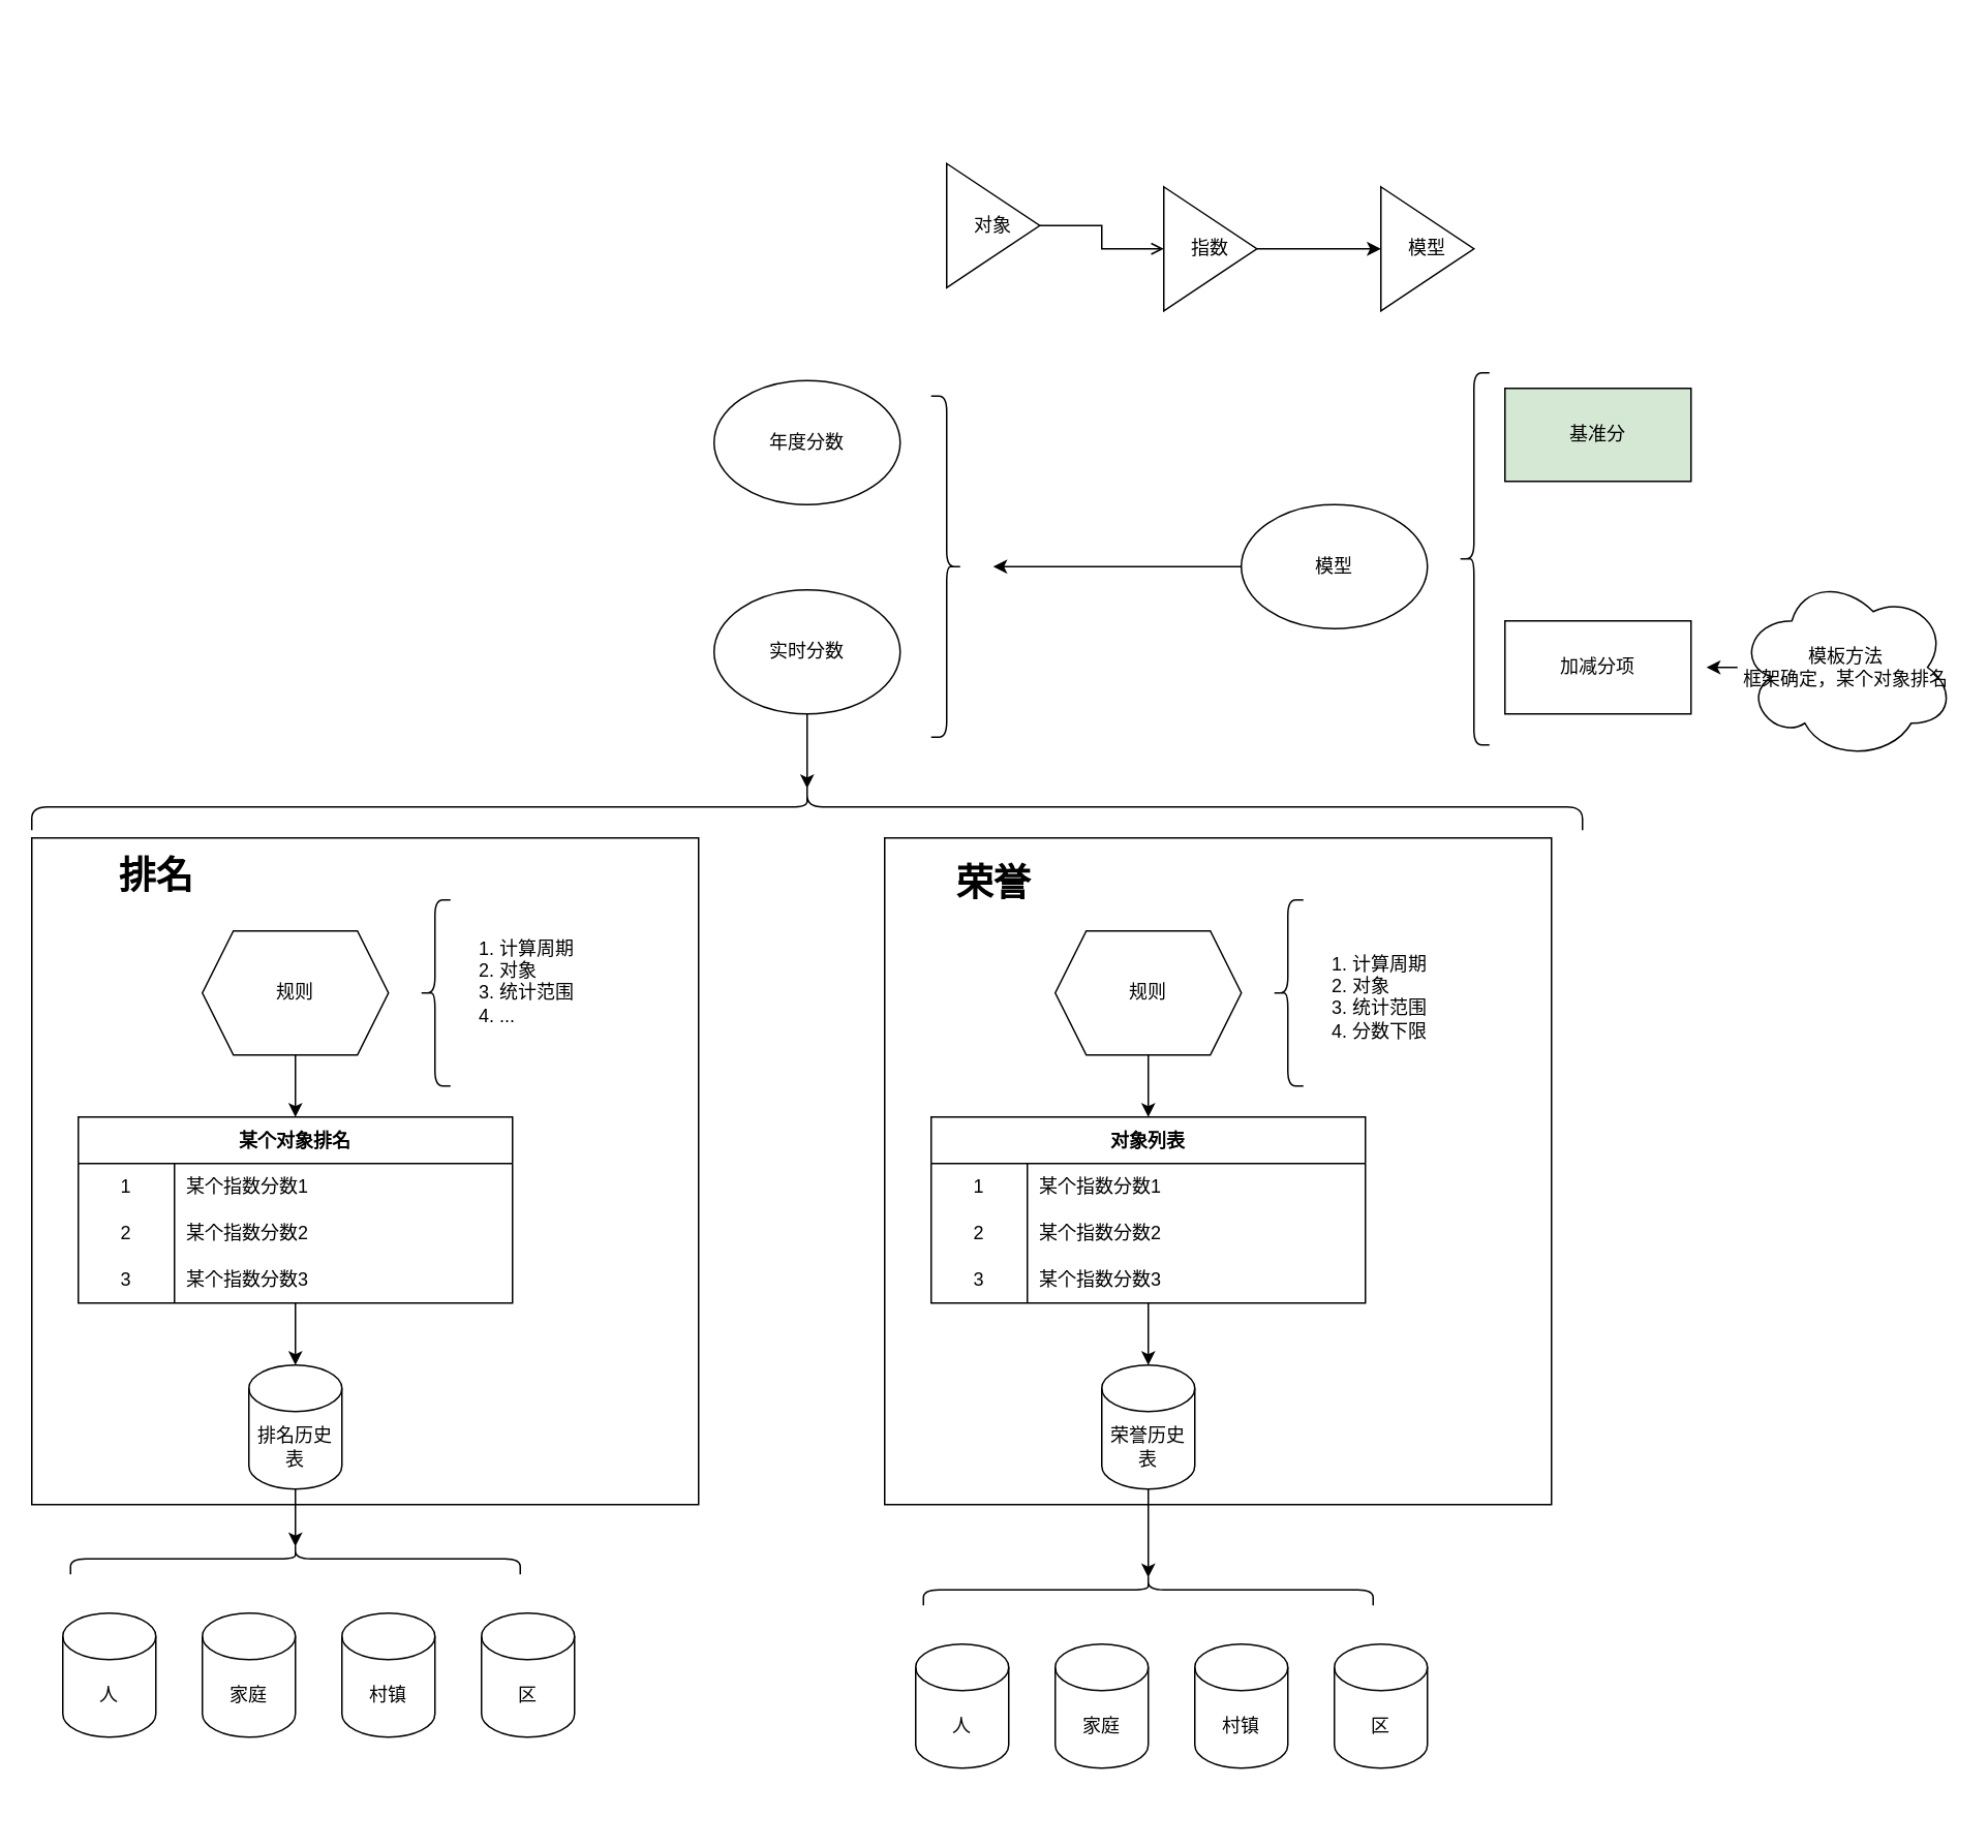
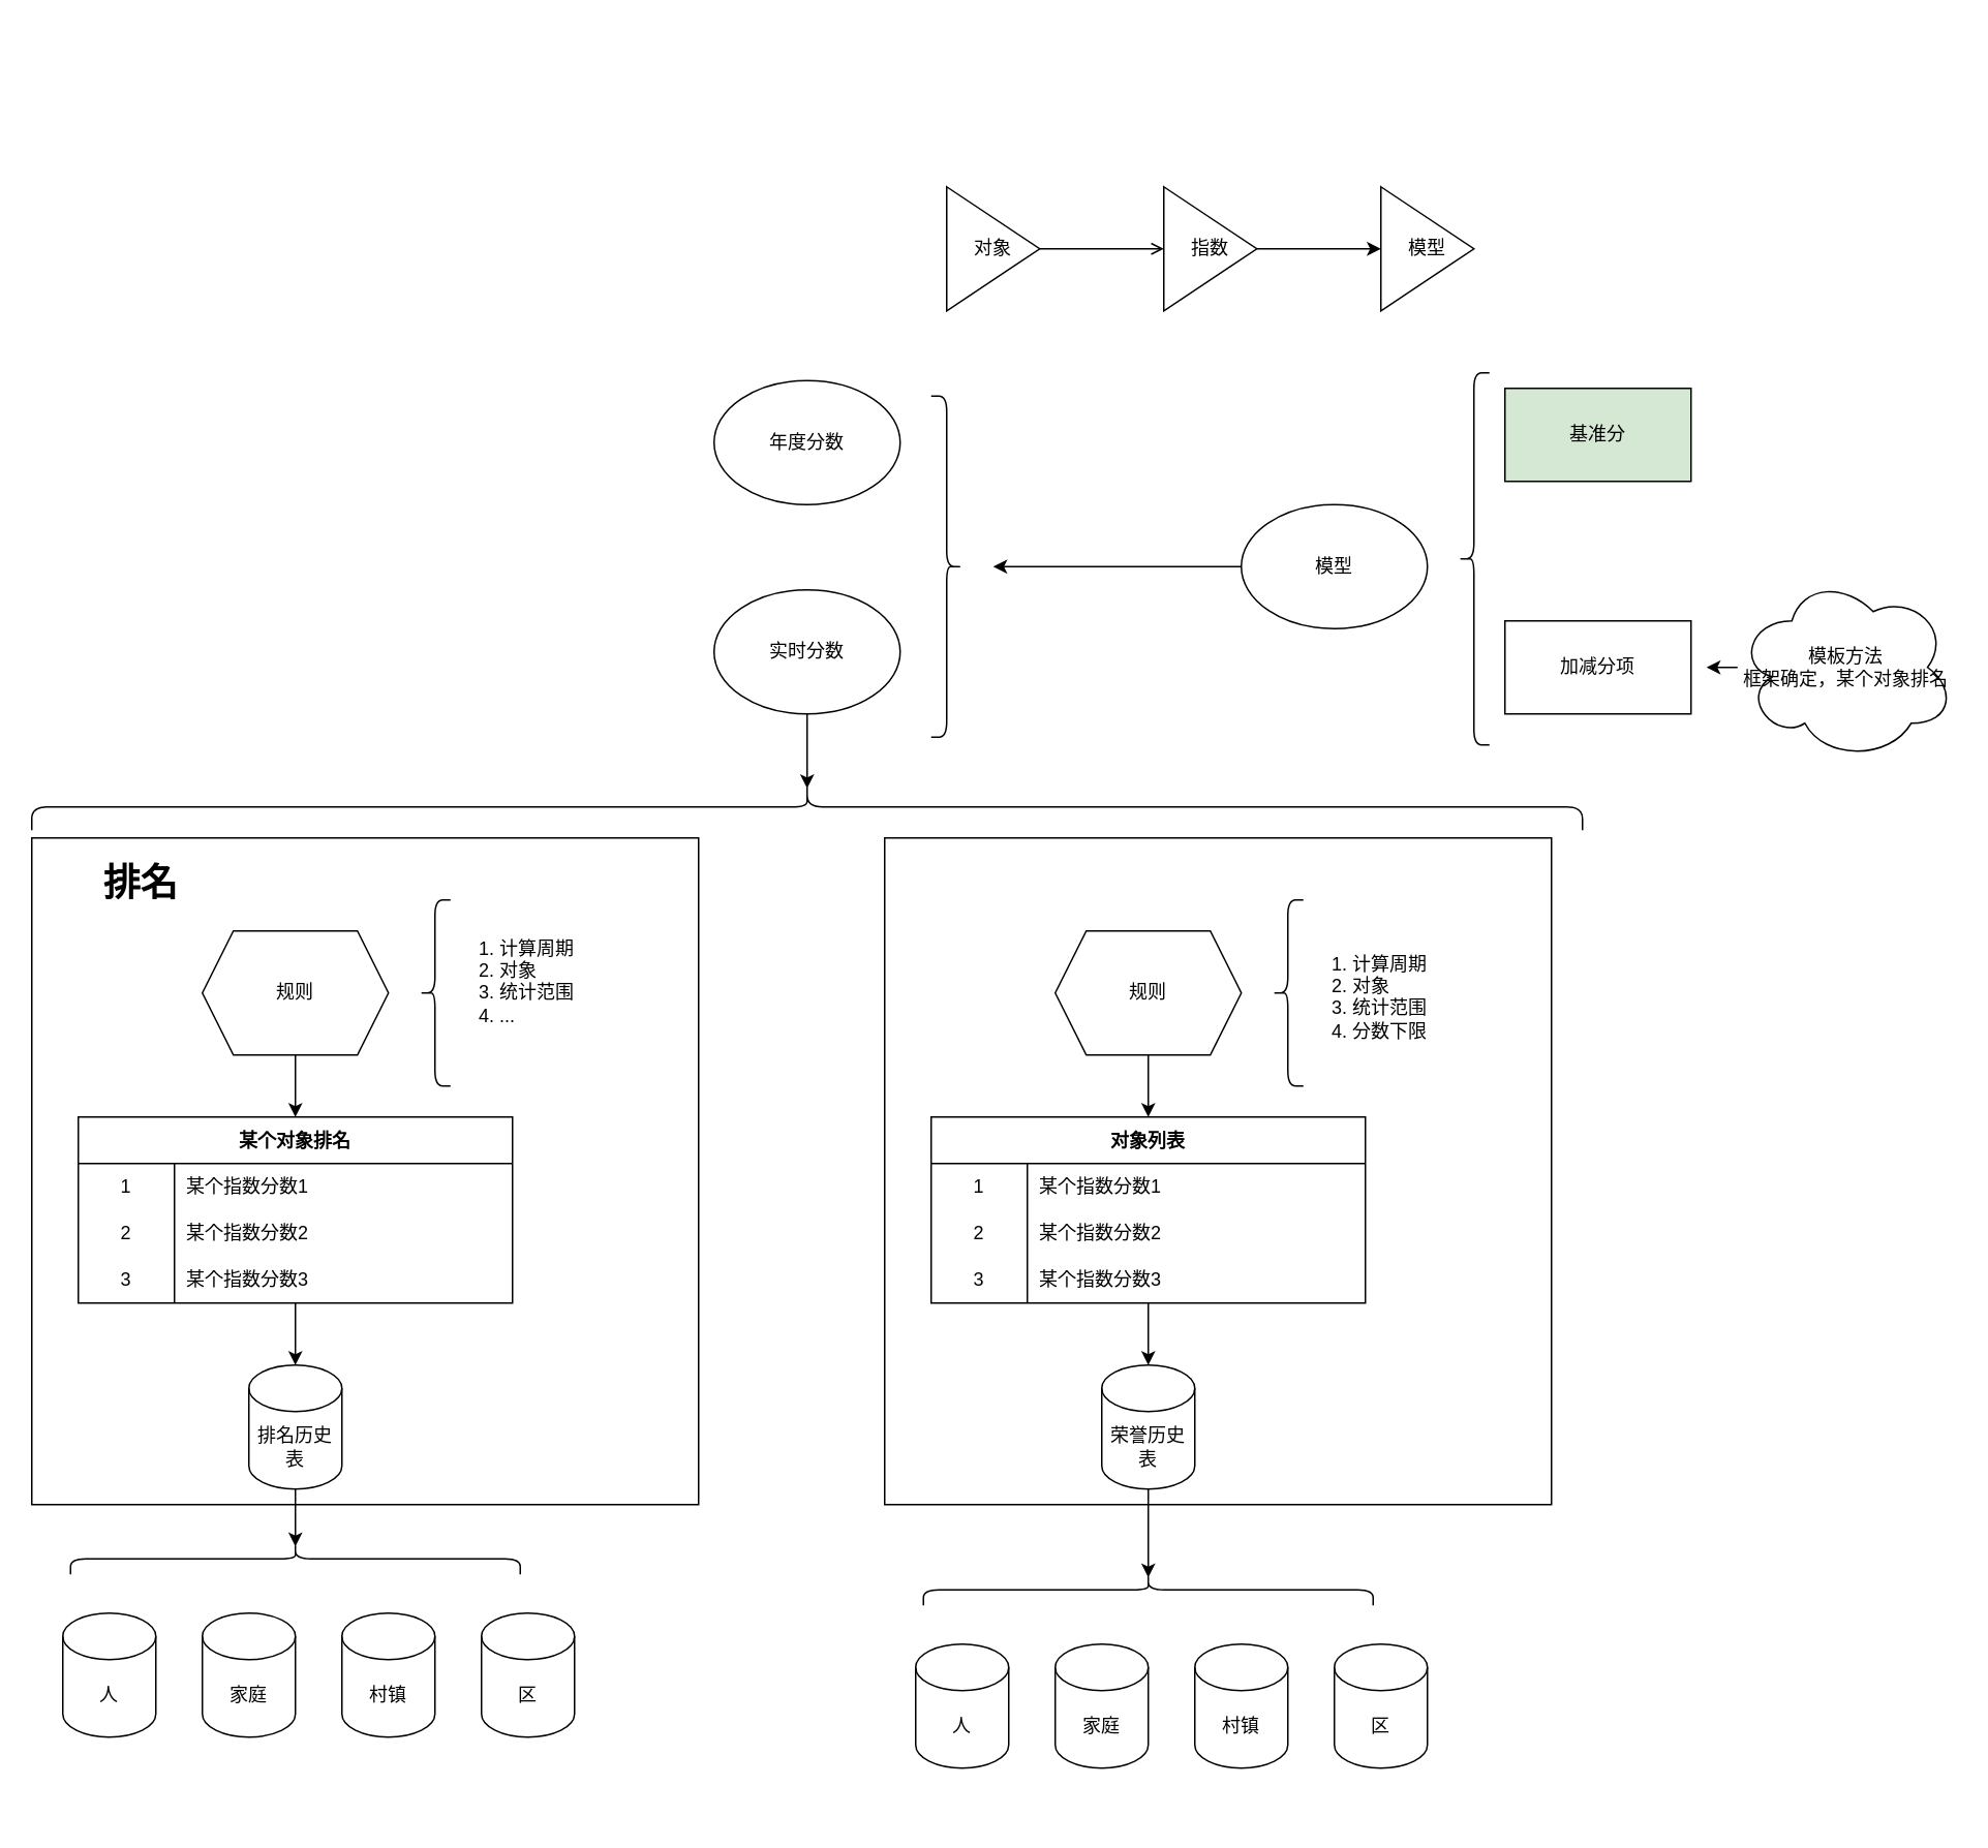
- <mxCell id="26" value="对象" style="triangle;whiteSpace=wrap;html=1;" vertex="1" parent="1"><mxGeometry x="610" y="105" width="60" height="80" as="geometry" /></mxCell>
+ <mxCell id="26" value="对象" style="triangle;whiteSpace=wrap;html=1;" vertex="1" parent="1"><mxGeometry x="610" y="120" width="60" height="80" as="geometry" /></mxCell>
- <mxCell id="35" value="排名" style="text;strokeColor=none;fillColor=none;html=1;fontSize=24;fontStyle=1;verticalAlign=middle;align=center;" vertex="1" parent="1"><mxGeometry x="50" y="545" width="100" height="40" as="geometry" /></mxCell>
+ <mxCell id="35" value="排名" style="text;strokeColor=none;fillColor=none;html=1;fontSize=24;fontStyle=1;verticalAlign=middle;align=center;" vertex="1" parent="1"><mxGeometry x="40" y="550" width="100" height="40" as="geometry" /></mxCell>
- <mxCell id="52" value="荣誉" style="text;strokeColor=none;fillColor=none;html=1;fontSize=24;fontStyle=1;verticalAlign=middle;align=center;" vertex="1" parent="1"><mxGeometry x="590" y="550" width="100" height="40" as="geometry" /></mxCell>
